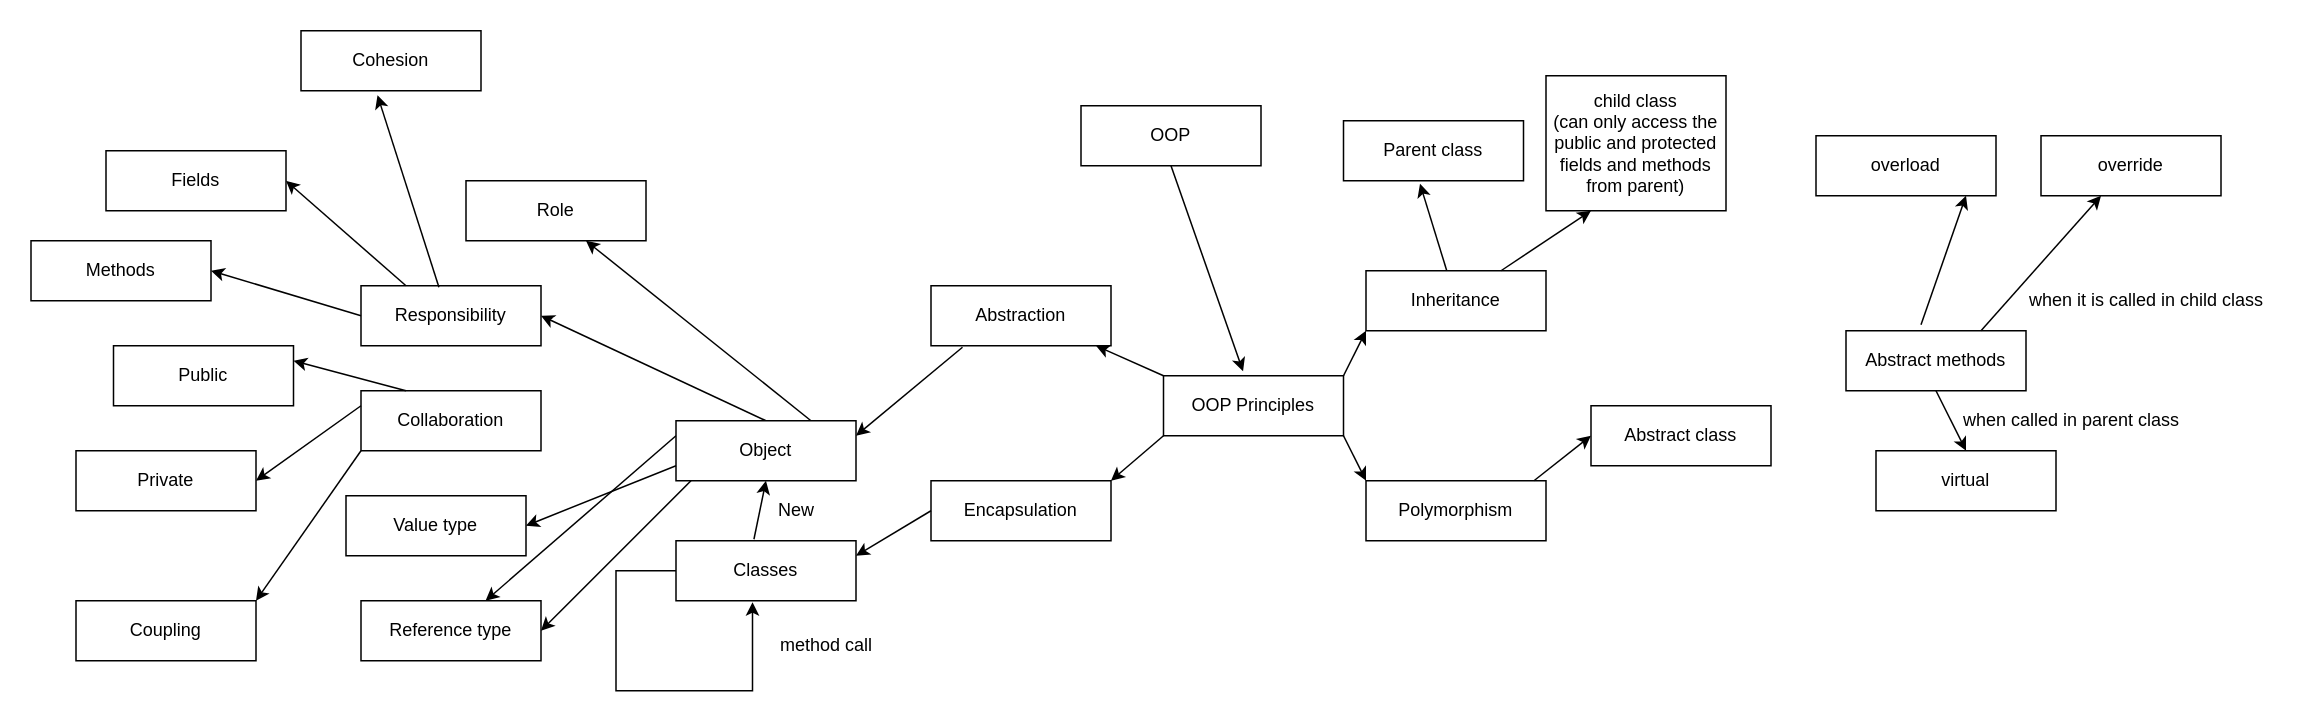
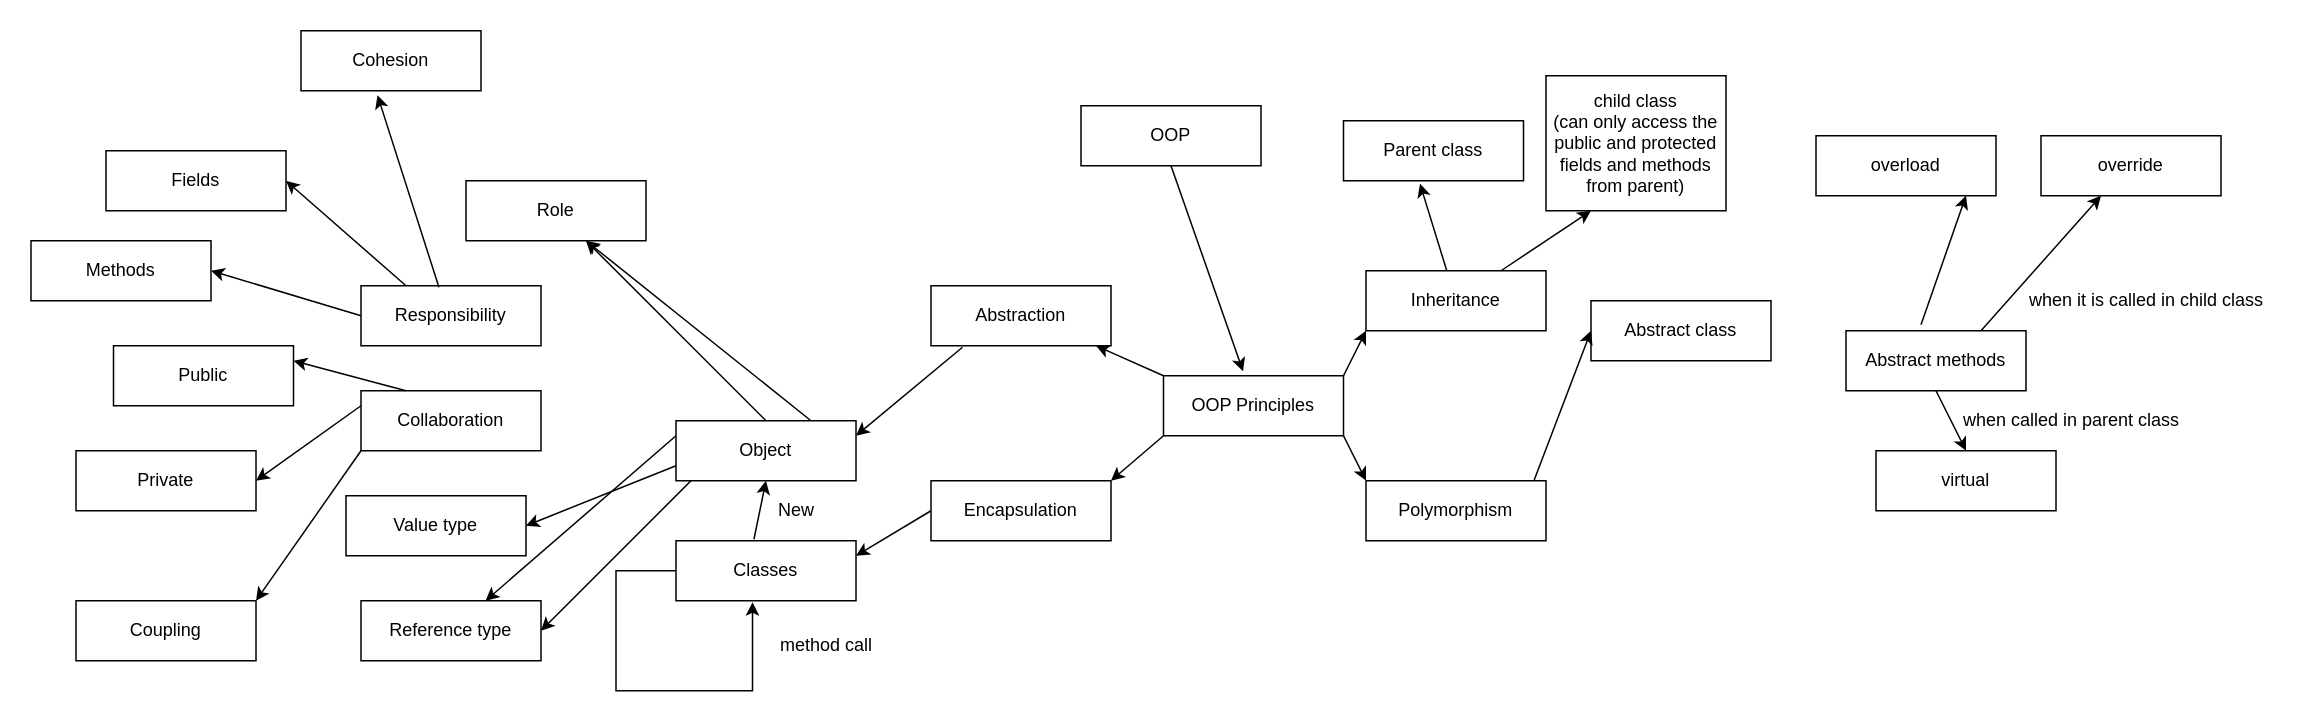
- <mxCell id="13" value="" style="endArrow=classic;html=1;exitX=0.5;exitY=0;exitDx=0;exitDy=0;entryX=1;entryY=0.5;entryDx=0;entryDy=0;" edge="1" parent="1" source="19" target="14"><mxGeometry width="50" height="50" relative="1" as="geometry"><mxPoint x="424" y="205" as="sourcePoint" /><mxPoint x="354" y="215" as="targetPoint" /></mxGeometry></mxCell>
+ <mxCell id="13" value="" style="endArrow=classic;html=1;exitX=0.5;exitY=0;exitDx=0;exitDy=0;" edge="1" parent="1" source="19" target="11"><mxGeometry width="50" height="50" relative="1" as="geometry"><mxPoint x="424" y="205" as="sourcePoint" /><mxPoint x="354" y="215" as="targetPoint" /></mxGeometry></mxCell>
- <mxCell id="41" value="Abstract class" style="rounded=0;whiteSpace=wrap;html=1;" vertex="1" parent="1"><mxGeometry x="1060" y="270" width="120" height="40" as="geometry" /></mxCell>
+ <mxCell id="41" value="Abstract class" style="rounded=0;whiteSpace=wrap;html=1;" vertex="1" parent="1"><mxGeometry x="1060" y="200" width="120" height="40" as="geometry" /></mxCell>
